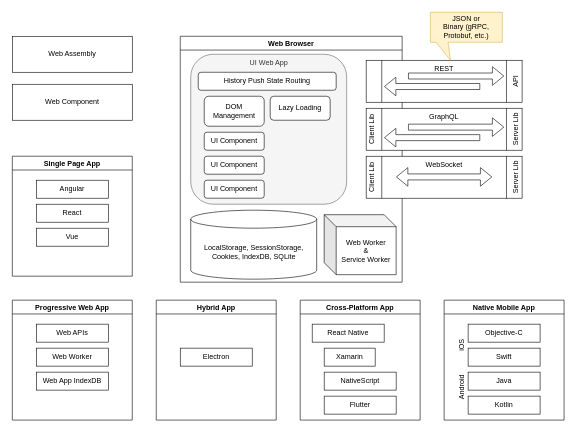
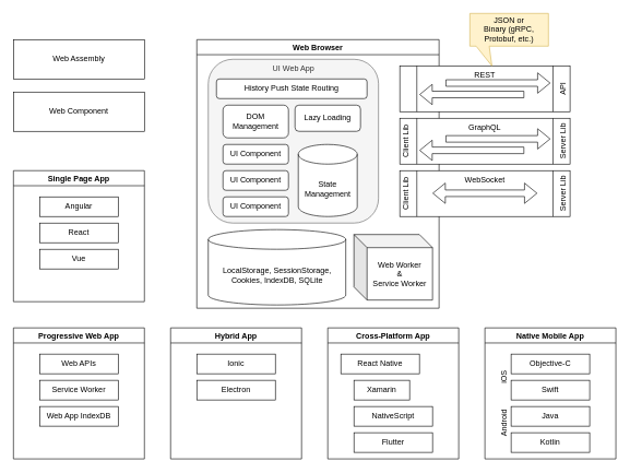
+ <mxCell id="32" value="State Management" style="shape=cylinder3;whiteSpace=wrap;html=1;boundedLbl=1;backgroundOutline=1;size=15;" parent="26" vertex="1"><mxGeometry x="155" y="160" width="90" height="110" as="geometry" /></mxCell>
+ <mxCell id="14" value="Ionic" style="rounded=0;whiteSpace=wrap;html=1;" parent="13" vertex="1"><mxGeometry x="40" y="40" width="120" height="30" as="geometry" /></mxCell>
- <mxCell id="23" value="Web Worker" style="rounded=0;whiteSpace=wrap;html=1;" parent="21" vertex="1"><mxGeometry x="40" y="80" width="120" height="30" as="geometry" /></mxCell>
+ <mxCell id="23" value="Service Worker" style="rounded=0;whiteSpace=wrap;html=1;" parent="21" vertex="1"><mxGeometry x="40" y="80" width="120" height="30" as="geometry" /></mxCell>
